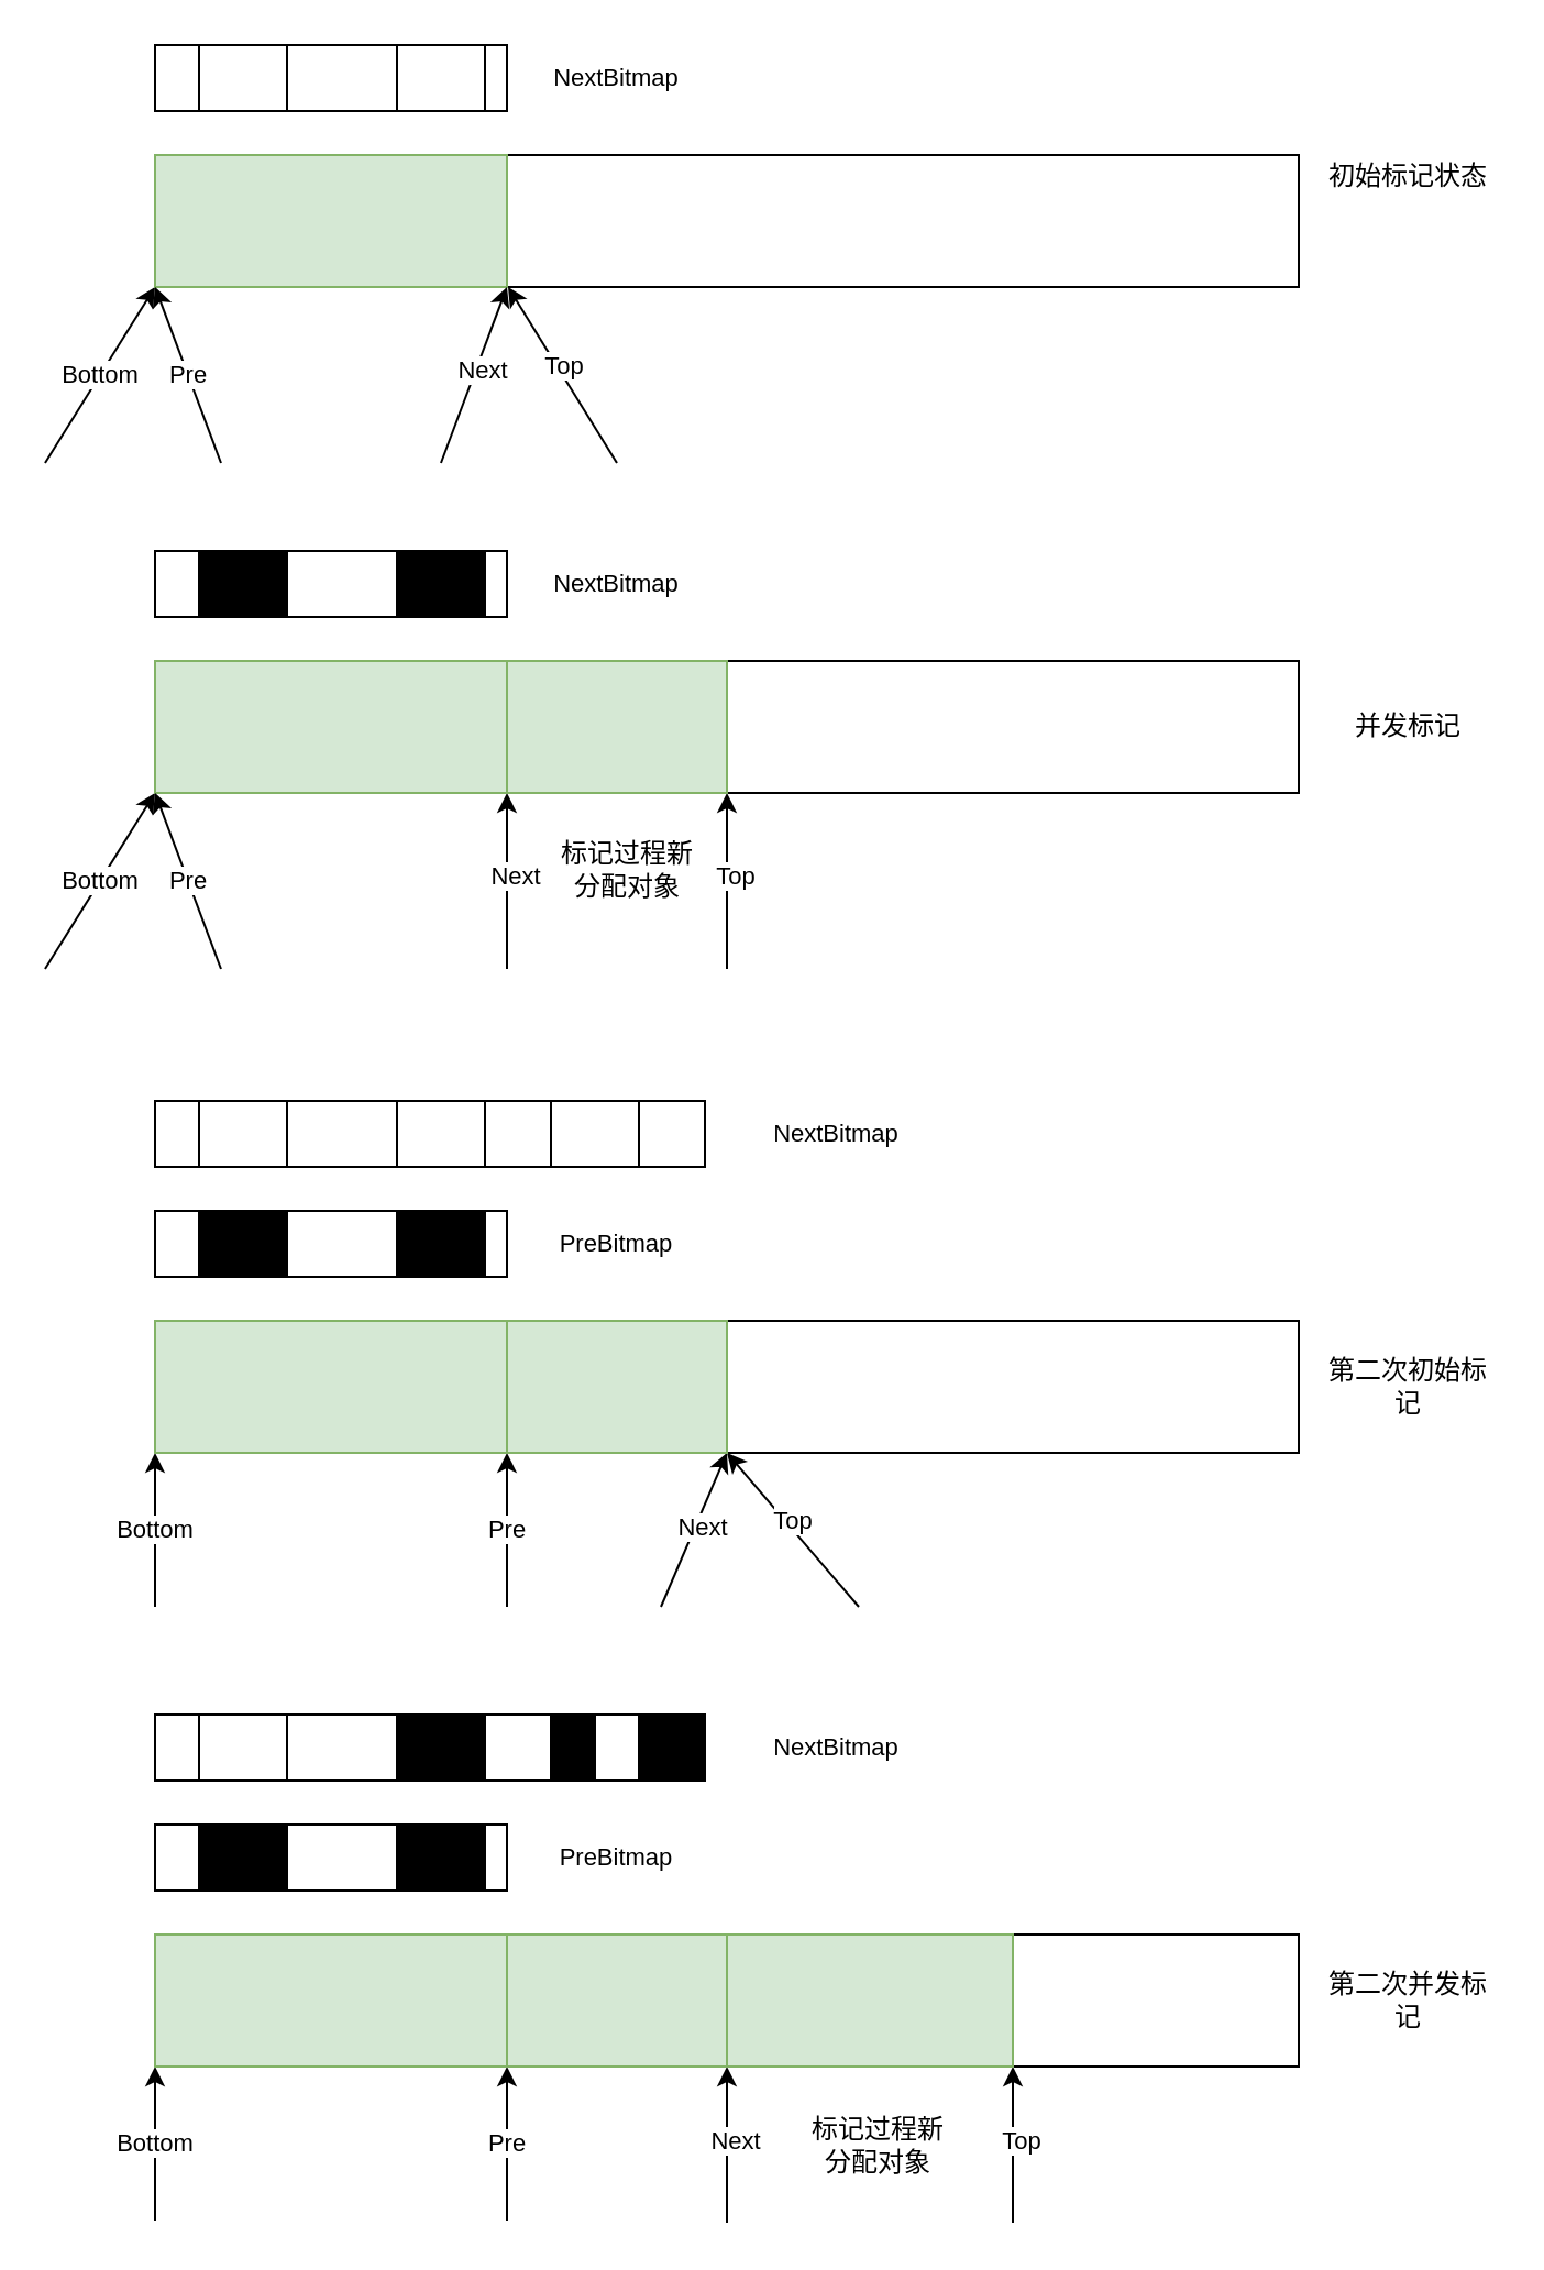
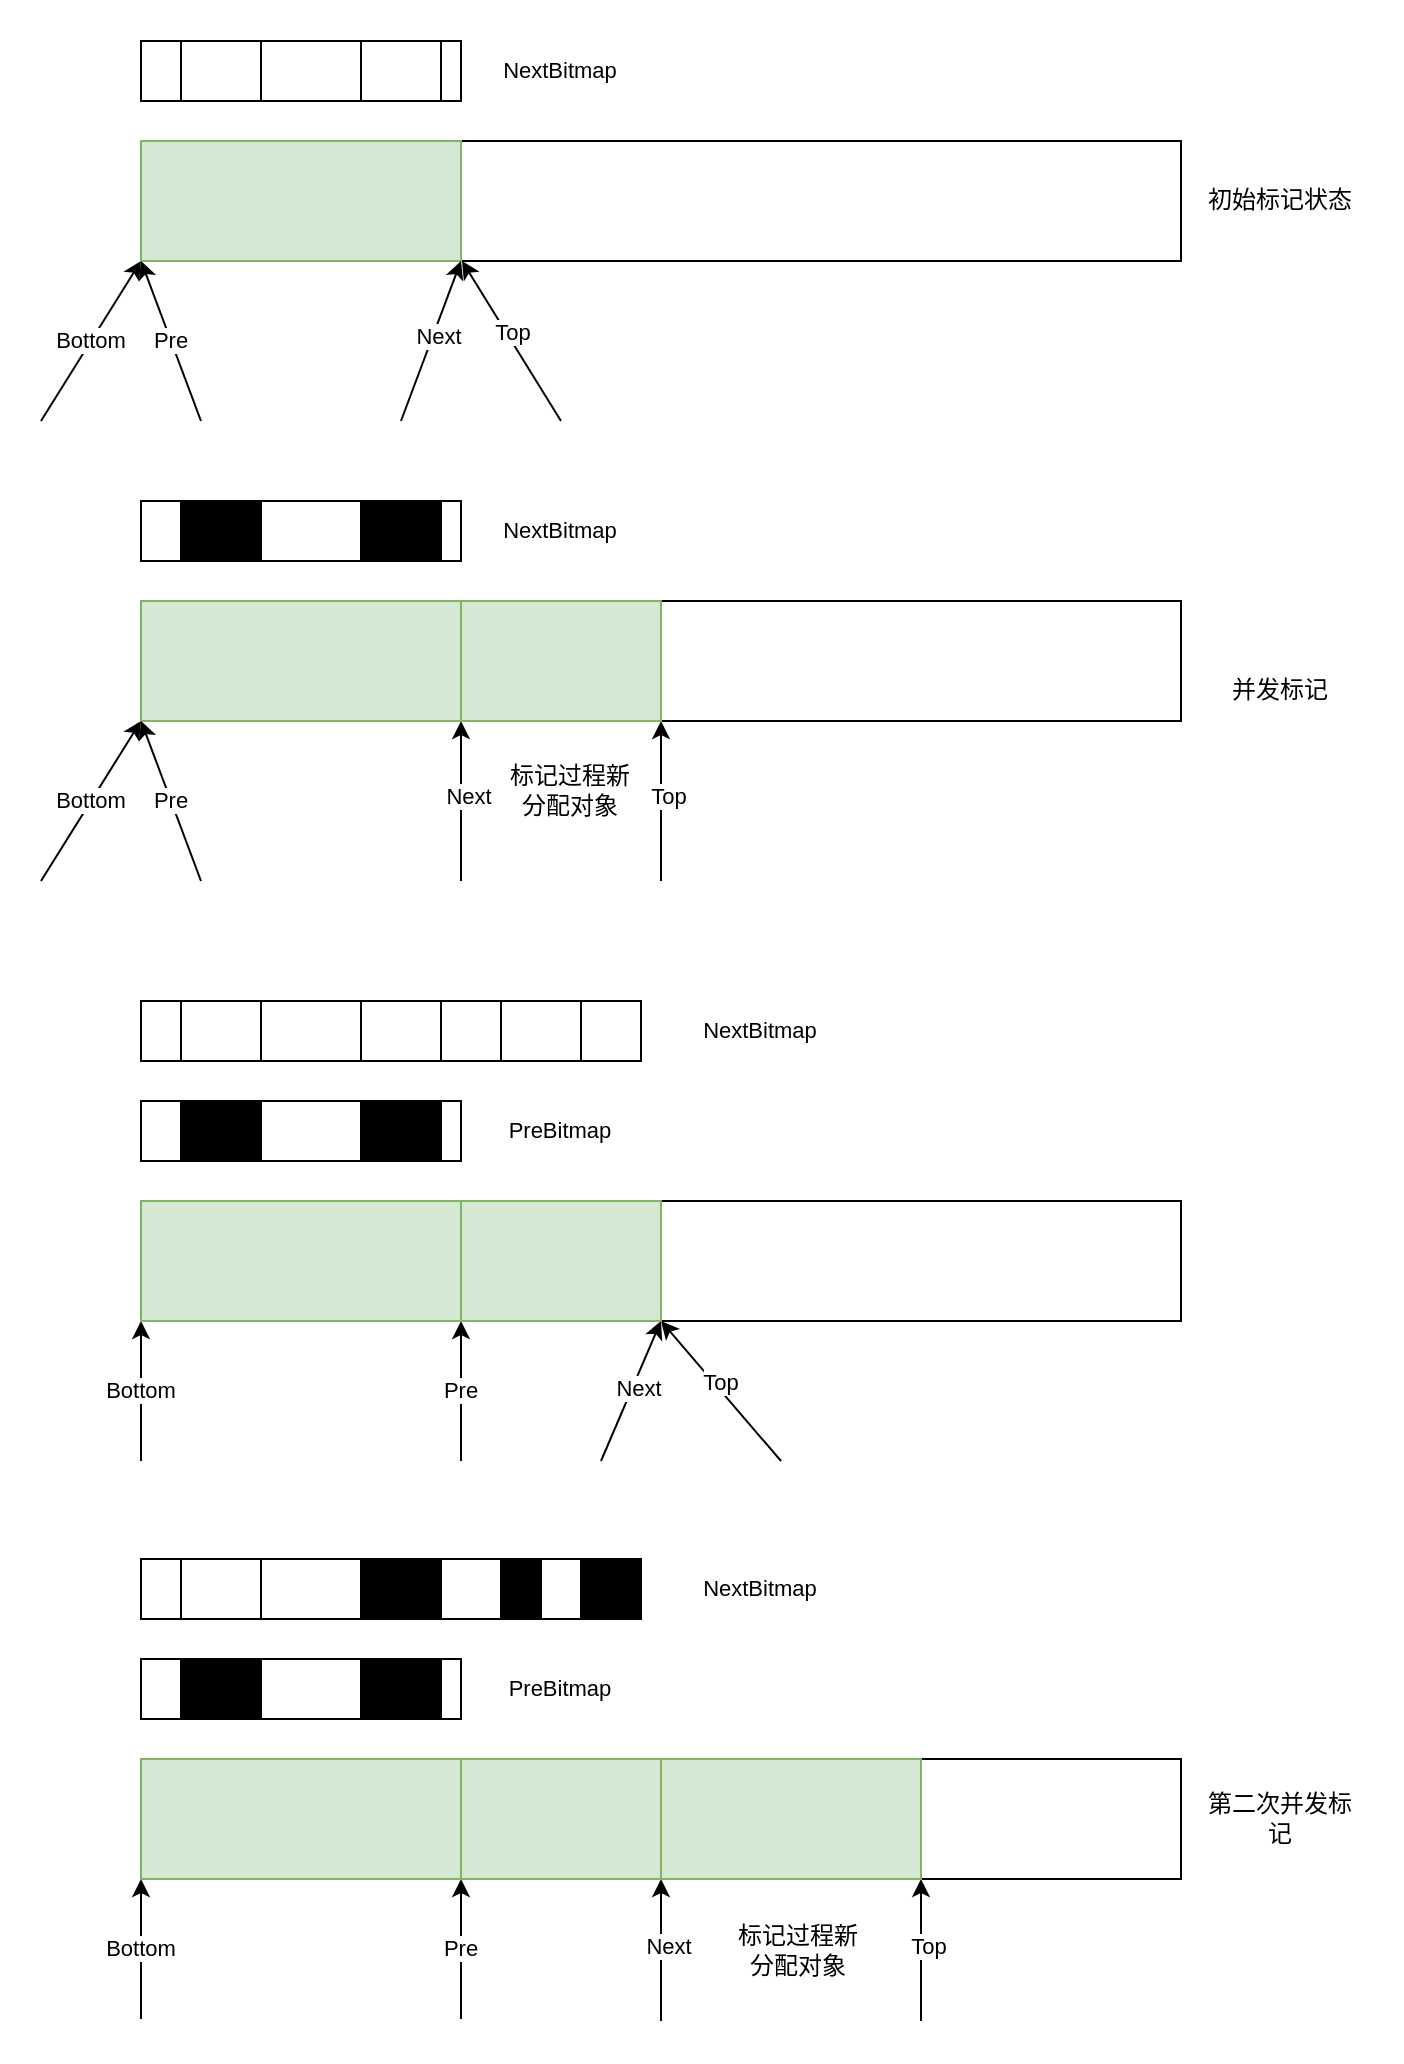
- <mxCell id="12" value="初始标记状态" style="text;html=1;strokeColor=none;fillColor=none;align=center;verticalAlign=middle;whiteSpace=wrap;rounded=0;" vertex="1" parent="1"><mxGeometry x="600" y="65" width="80" height="30" as="geometry" /></mxCell>
+ <mxCell id="12" value="初始标记状态" style="text;html=1;strokeColor=none;fillColor=none;align=center;verticalAlign=middle;whiteSpace=wrap;rounded=0;" vertex="1" parent="1"><mxGeometry x="600" y="85" width="80" height="30" as="geometry" /></mxCell>
- <mxCell id="25" value="并发标记" style="text;html=1;strokeColor=none;fillColor=none;align=center;verticalAlign=middle;whiteSpace=wrap;rounded=0;" vertex="1" parent="1"><mxGeometry x="600" y="315" width="80" height="30" as="geometry" /></mxCell>
+ <mxCell id="25" value="并发标记" style="text;html=1;strokeColor=none;fillColor=none;align=center;verticalAlign=middle;whiteSpace=wrap;rounded=0;" vertex="1" parent="1"><mxGeometry x="600" y="330" width="80" height="30" as="geometry" /></mxCell>
- <mxCell id="40" value="第二次初始标记" style="text;html=1;strokeColor=none;fillColor=none;align=center;verticalAlign=middle;whiteSpace=wrap;rounded=0;" vertex="1" parent="1"><mxGeometry x="600" y="615" width="80" height="30" as="geometry" /></mxCell>
